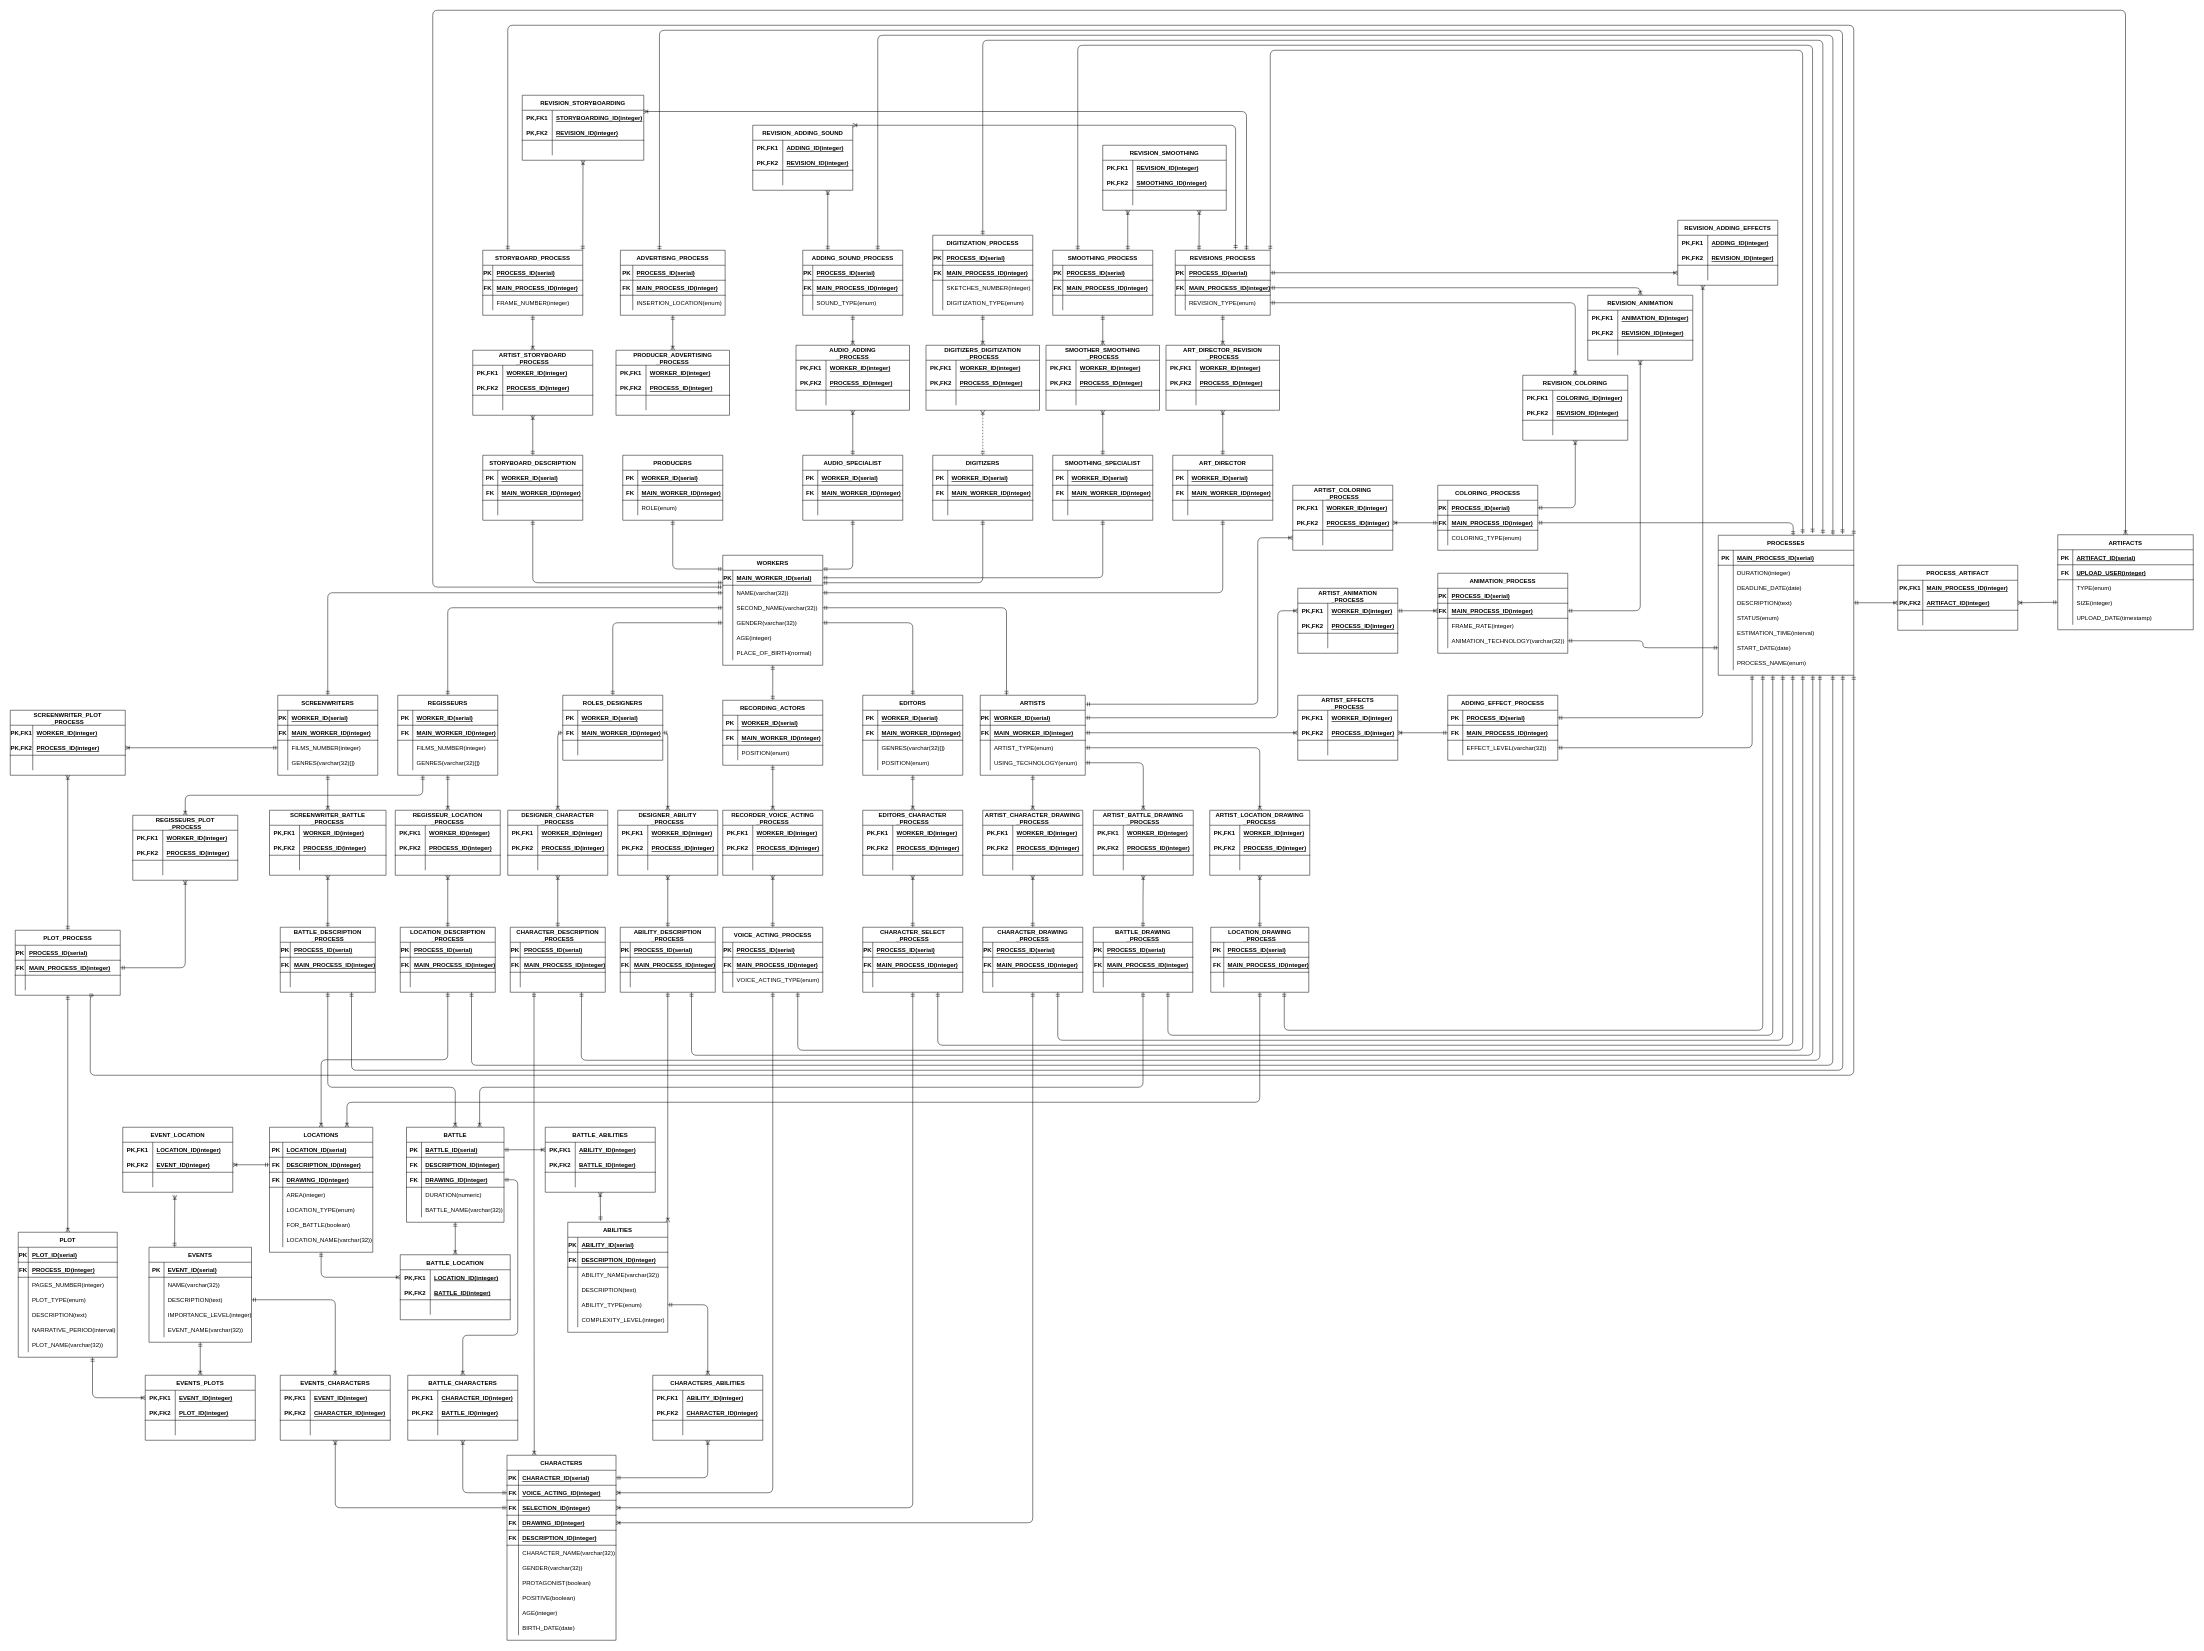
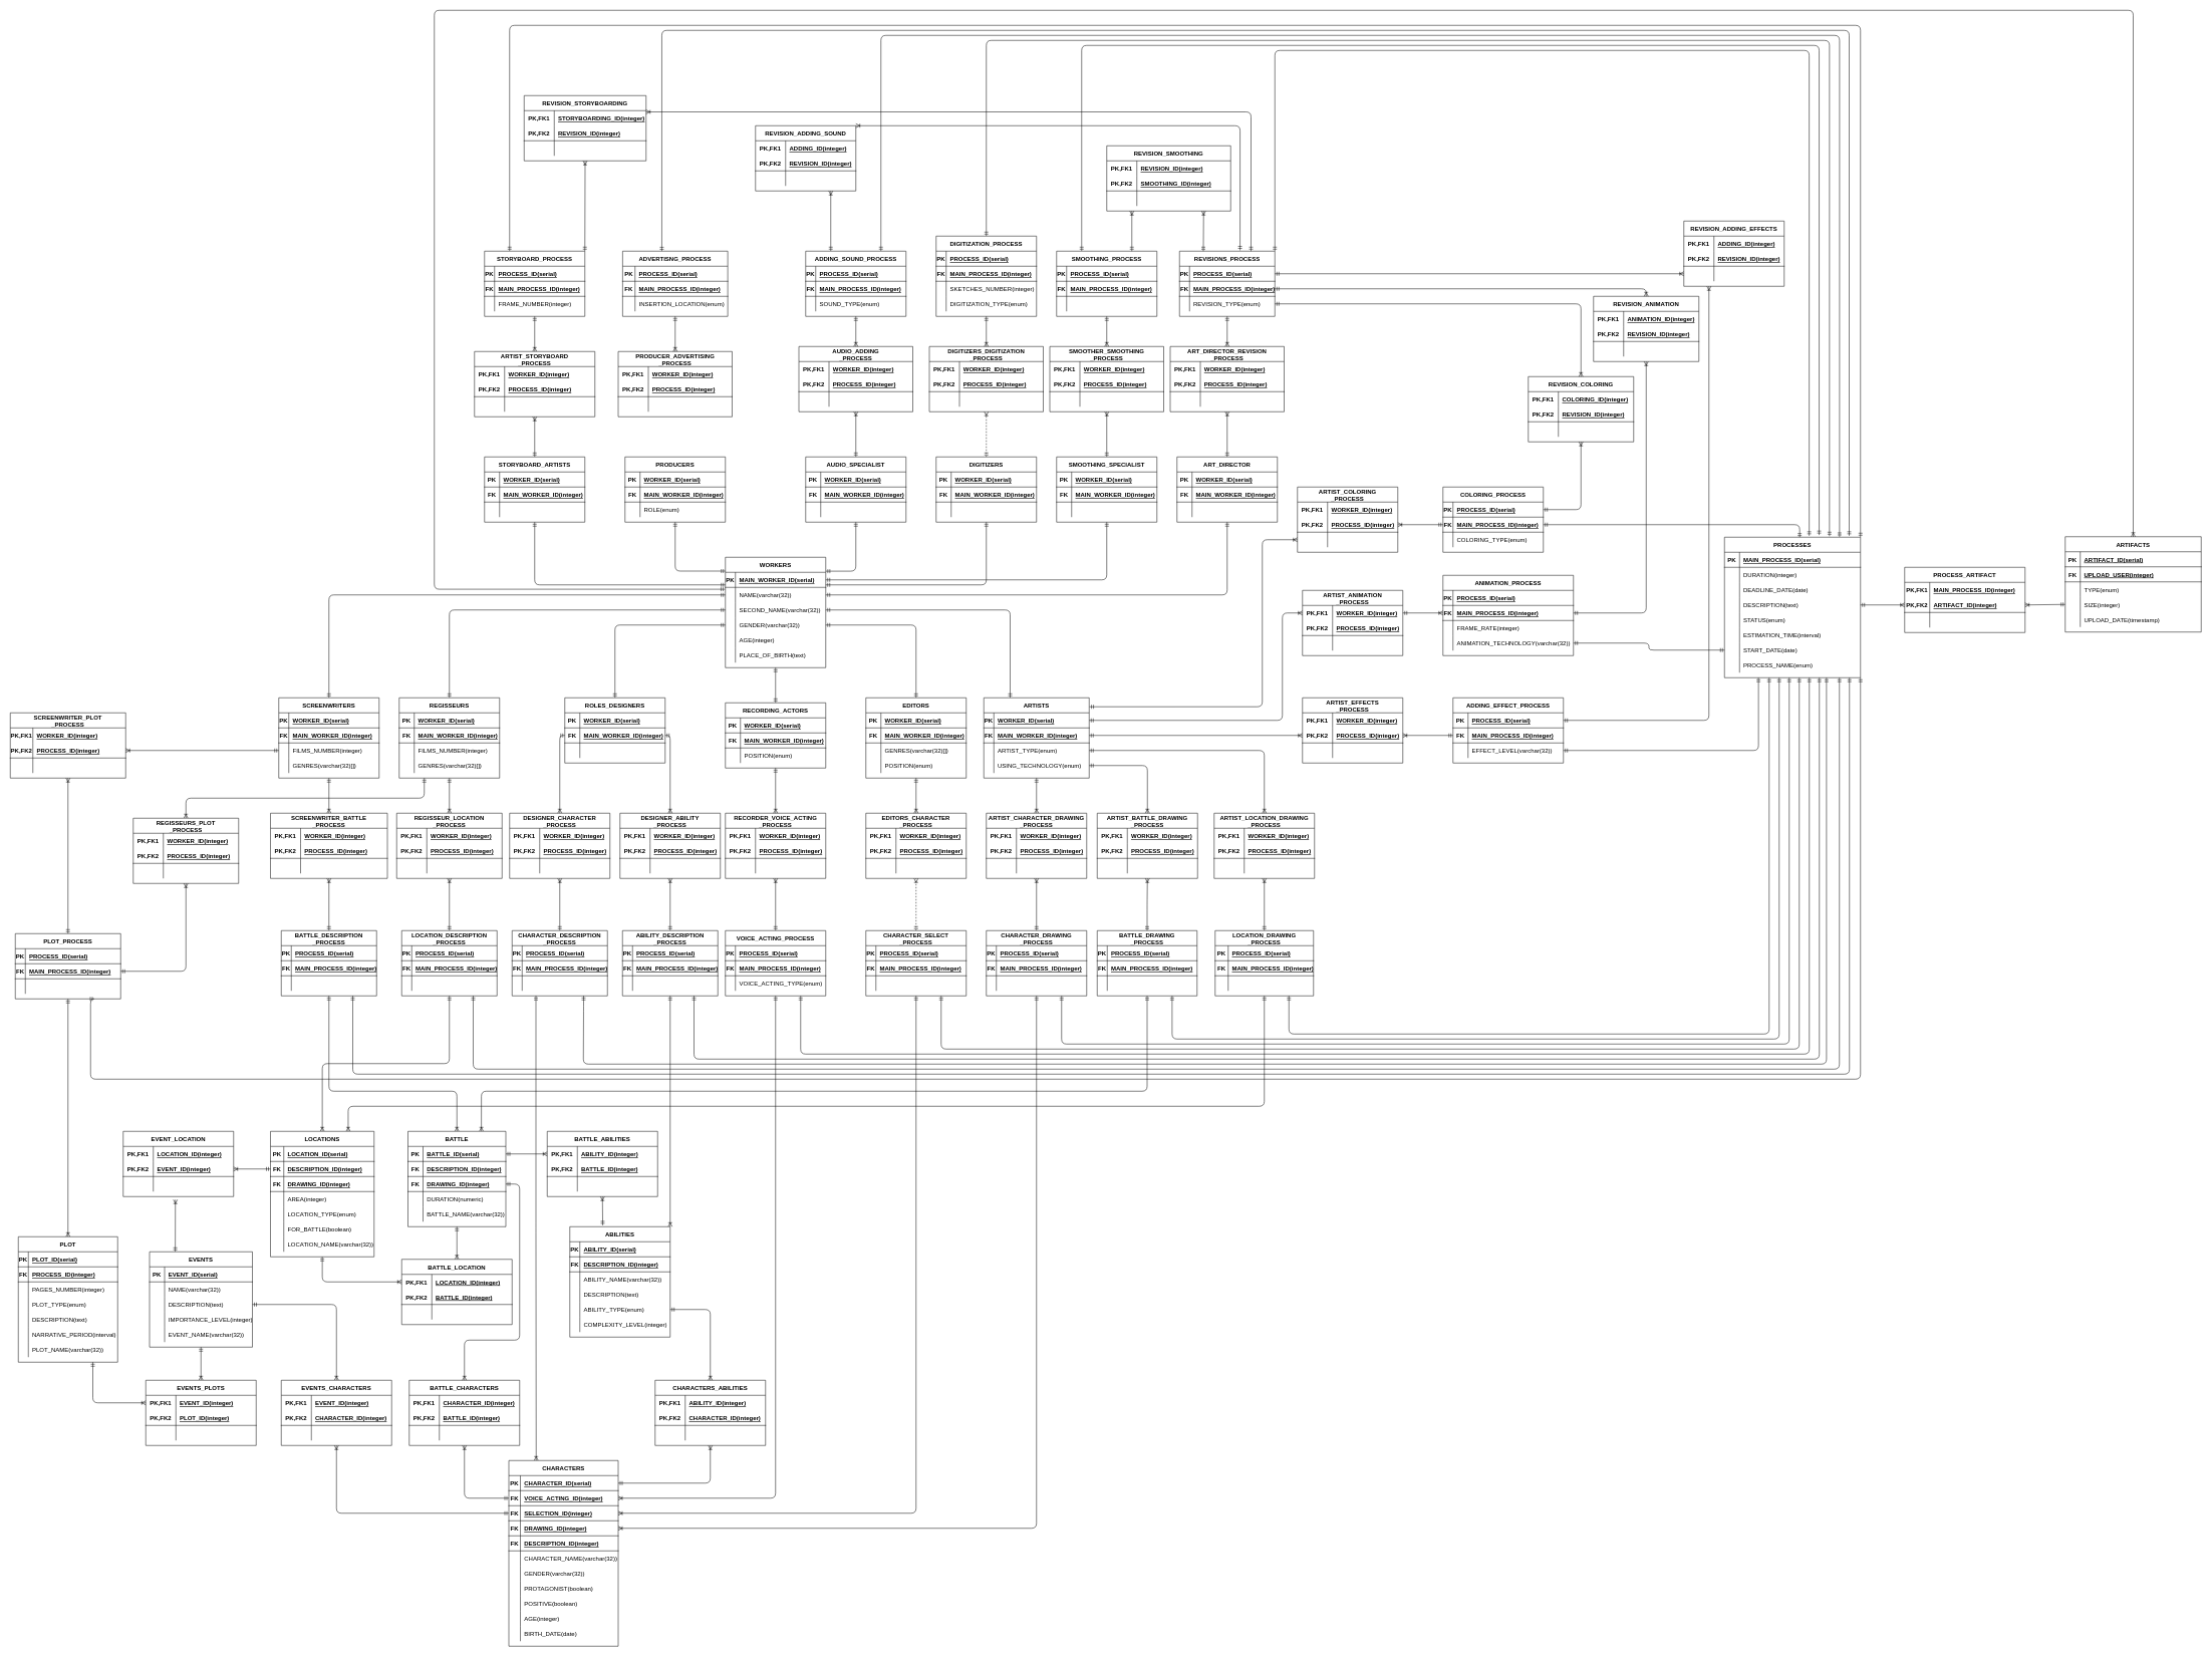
- <mxCell id="325" value="STORYBOARD_DESCRIPTION" style="shape=table;startSize=30;container=1;collapsible=1;childLayout=tableLayout;fixedRows=1;rowLines=0;fontStyle=1;align=center;resizeLast=1;" parent="1" vertex="1"><mxGeometry x="965" y="910" width="200" height="130" as="geometry" /></mxCell>
+ <mxCell id="325" value="STORYBOARD_ARTISTS" style="shape=table;startSize=30;container=1;collapsible=1;childLayout=tableLayout;fixedRows=1;rowLines=0;fontStyle=1;align=center;resizeLast=1;" parent="1" vertex="1"><mxGeometry x="965" y="910" width="200" height="130" as="geometry" /></mxCell>
- <mxCell id="914" value="PLACE_OF_BIRTH(normal)" style="shape=partialRectangle;connectable=0;fillColor=none;top=0;left=0;bottom=0;right=0;align=left;spacingLeft=6;overflow=hidden;" parent="912" vertex="1"><mxGeometry x="20" width="180" height="30" as="geometry" /></mxCell>
+ <mxCell id="914" value="PLACE_OF_BIRTH(text)" style="shape=partialRectangle;connectable=0;fillColor=none;top=0;left=0;bottom=0;right=0;align=left;spacingLeft=6;overflow=hidden;" parent="912" vertex="1"><mxGeometry x="20" width="180" height="30" as="geometry" /></mxCell>
- <mxCell id="206" value="" style="edgeStyle=orthogonalEdgeStyle;fontSize=12;html=1;endArrow=ERoneToMany;startArrow=ERmandOne;exitX=0.5;exitY=0;exitDx=0;exitDy=0;entryX=0.5;entryY=1;entryDx=0;entryDy=0;" parent="1" source="736" target="207" edge="1"><mxGeometry width="100" height="100" relative="1" as="geometry"><mxPoint x="1755" y="1780" as="sourcePoint" /><mxPoint x="1915" y="1800" as="targetPoint" /></mxGeometry></mxCell>
+ <mxCell id="206" value="" style="edgeStyle=orthogonalEdgeStyle;fontSize=12;html=1;endArrow=ERoneToMany;startArrow=ERmandOne;exitX=0.5;exitY=0;exitDx=0;exitDy=0;entryX=0.5;entryY=1;entryDx=0;entryDy=0;dashed=1;" parent="1" source="736" target="207" edge="1"><mxGeometry width="100" height="100" relative="1" as="geometry"><mxPoint x="1755" y="1780" as="sourcePoint" /><mxPoint x="1915" y="1800" as="targetPoint" /></mxGeometry></mxCell>
